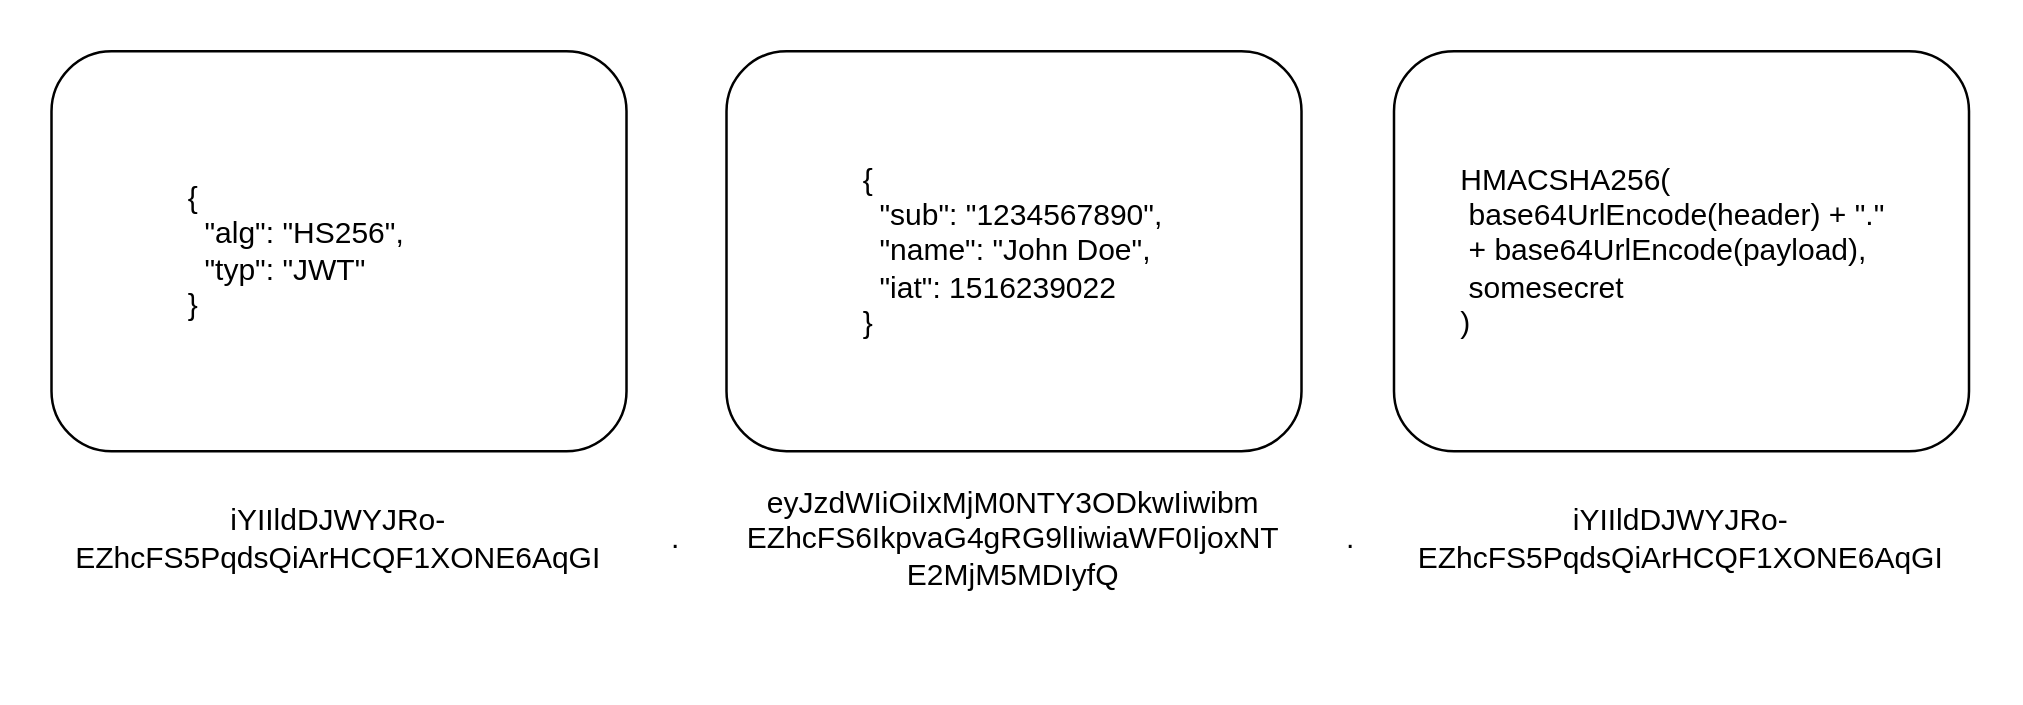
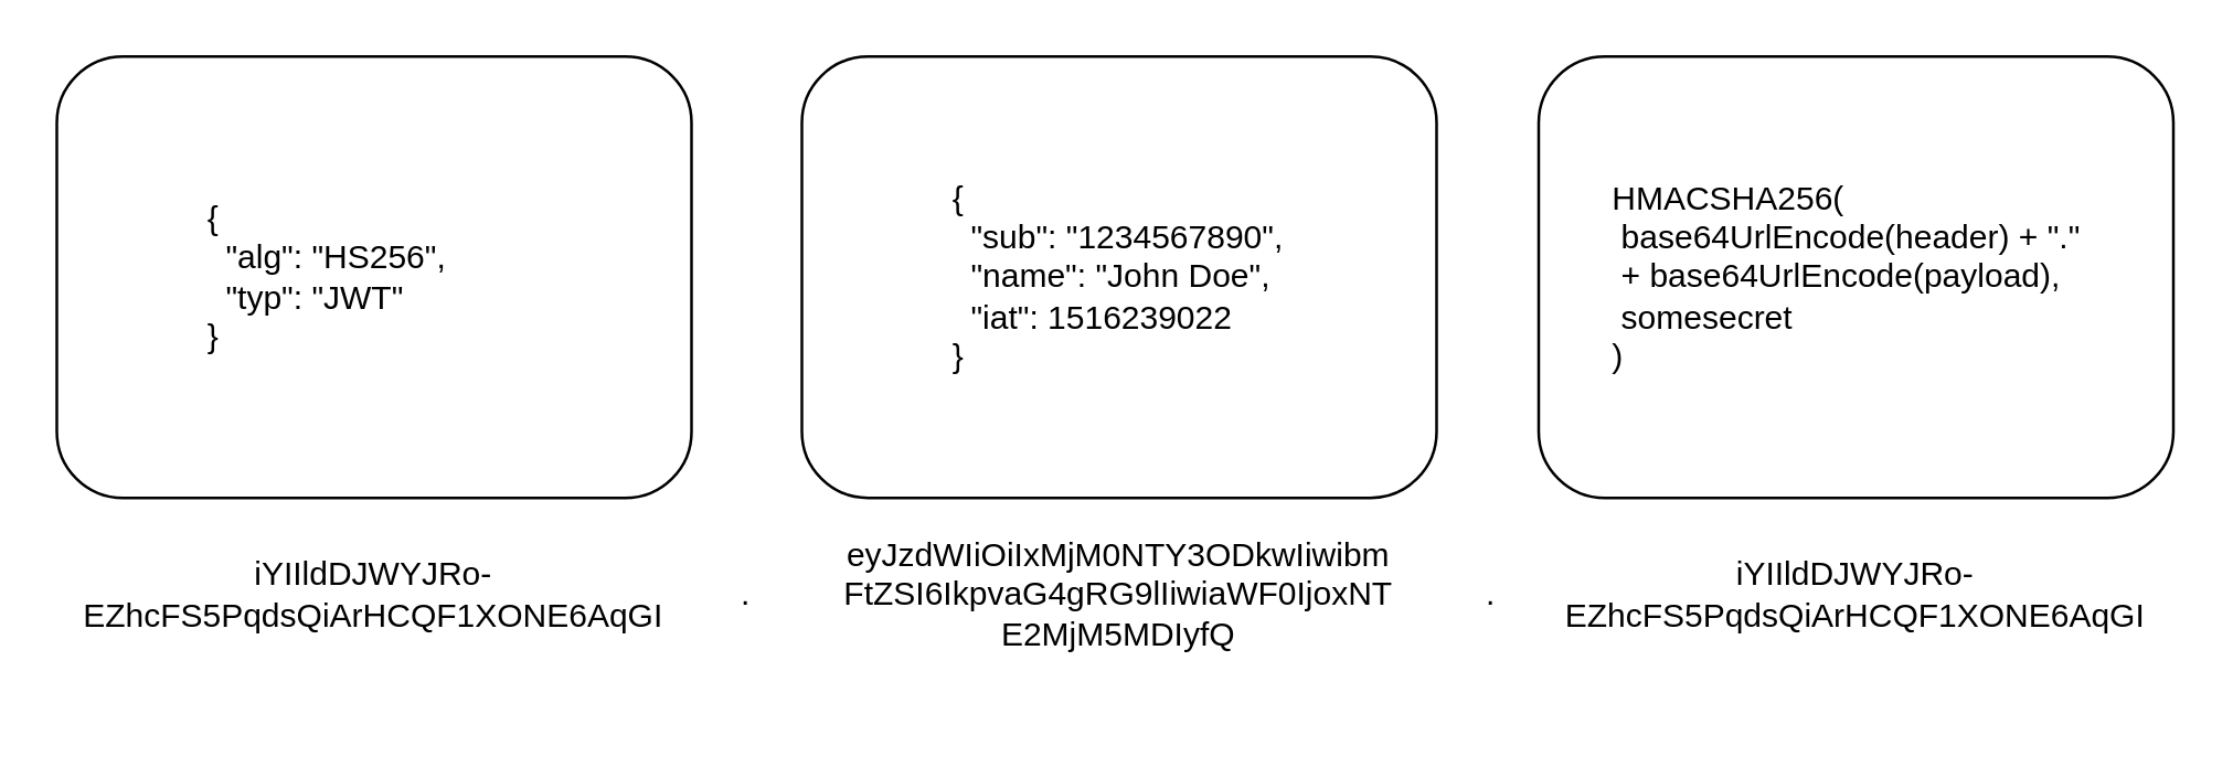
- <mxCell id="5" value="eyJzdWIiOiIxMjM0NTY3ODkwIiwibm&lt;br&gt;EZhcFS6IkpvaG4gRG9lIiwiaWF0IjoxNT&lt;br&gt;E2MjM5MDIyfQ" style="text;html=1;strokeColor=none;fillColor=none;align=center;verticalAlign=middle;rounded=0;whiteSpace=wrap;" vertex="1" parent="1"><mxGeometry x="290" y="170" width="230" height="90" as="geometry" /></mxCell>
+ <mxCell id="5" value="eyJzdWIiOiIxMjM0NTY3ODkwIiwibm&lt;br&gt;FtZSI6IkpvaG4gRG9lIiwiaWF0IjoxNT&lt;br&gt;E2MjM5MDIyfQ" style="text;html=1;strokeColor=none;fillColor=none;align=center;verticalAlign=middle;rounded=0;whiteSpace=wrap;" vertex="1" parent="1"><mxGeometry x="290" y="170" width="230" height="90" as="geometry" /></mxCell>
